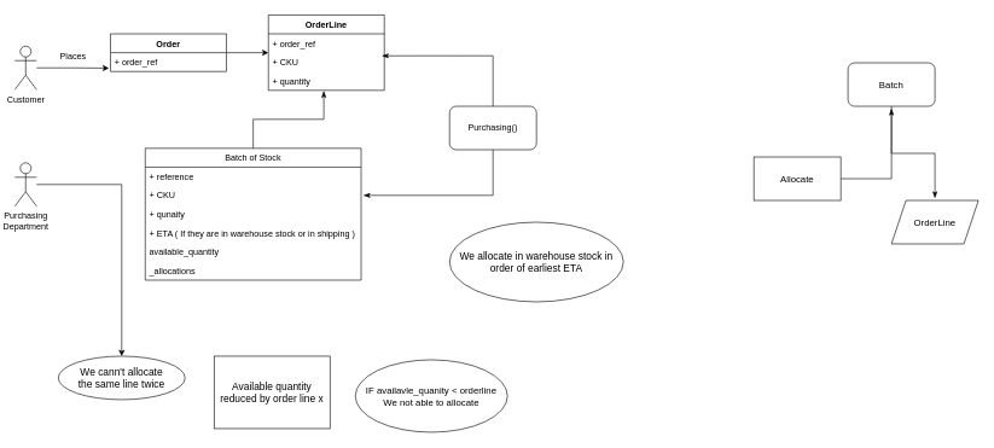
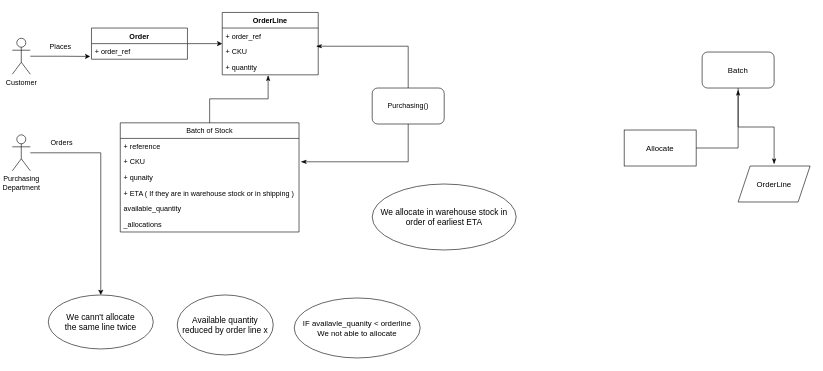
+ <mxCell id="22" value="Orders" style="text;html=1;align=center;verticalAlign=middle;resizable=0;points=[];autosize=1;strokeColor=none;fillColor=none;" parent="1" vertex="1"><mxGeometry x="72" y="223" width="60" height="30" as="geometry" /></mxCell>
- <mxCell id="24" value="We cann't allocate &lt;br&gt;the same line twice" style="ellipse;whiteSpace=wrap;html=1;fontSize=14;fillColor=none;" parent="1" vertex="1"><mxGeometry x="80" y="491" width="175" height="60" as="geometry" /></mxCell>
+ <mxCell id="24" value="We cann't allocate &lt;br&gt;the same line twice" style="ellipse;whiteSpace=wrap;html=1;fontSize=14;fillColor=none;" parent="1" vertex="1"><mxGeometry x="80" y="491" width="175" height="90" as="geometry" /></mxCell>
- <mxCell id="25" value="Available quantity reduced by order line x" style="whiteSpace=wrap;html=1;fontSize=14;fillColor=none;rounded=0;" parent="1" vertex="1"><mxGeometry x="295" y="491" width="160" height="100" as="geometry" /></mxCell>
+ <mxCell id="25" value="Available quantity reduced by order line x" style="ellipse;whiteSpace=wrap;html=1;fontSize=14;fillColor=none;" parent="1" vertex="1"><mxGeometry x="295" y="491" width="160" height="100" as="geometry" /></mxCell>
